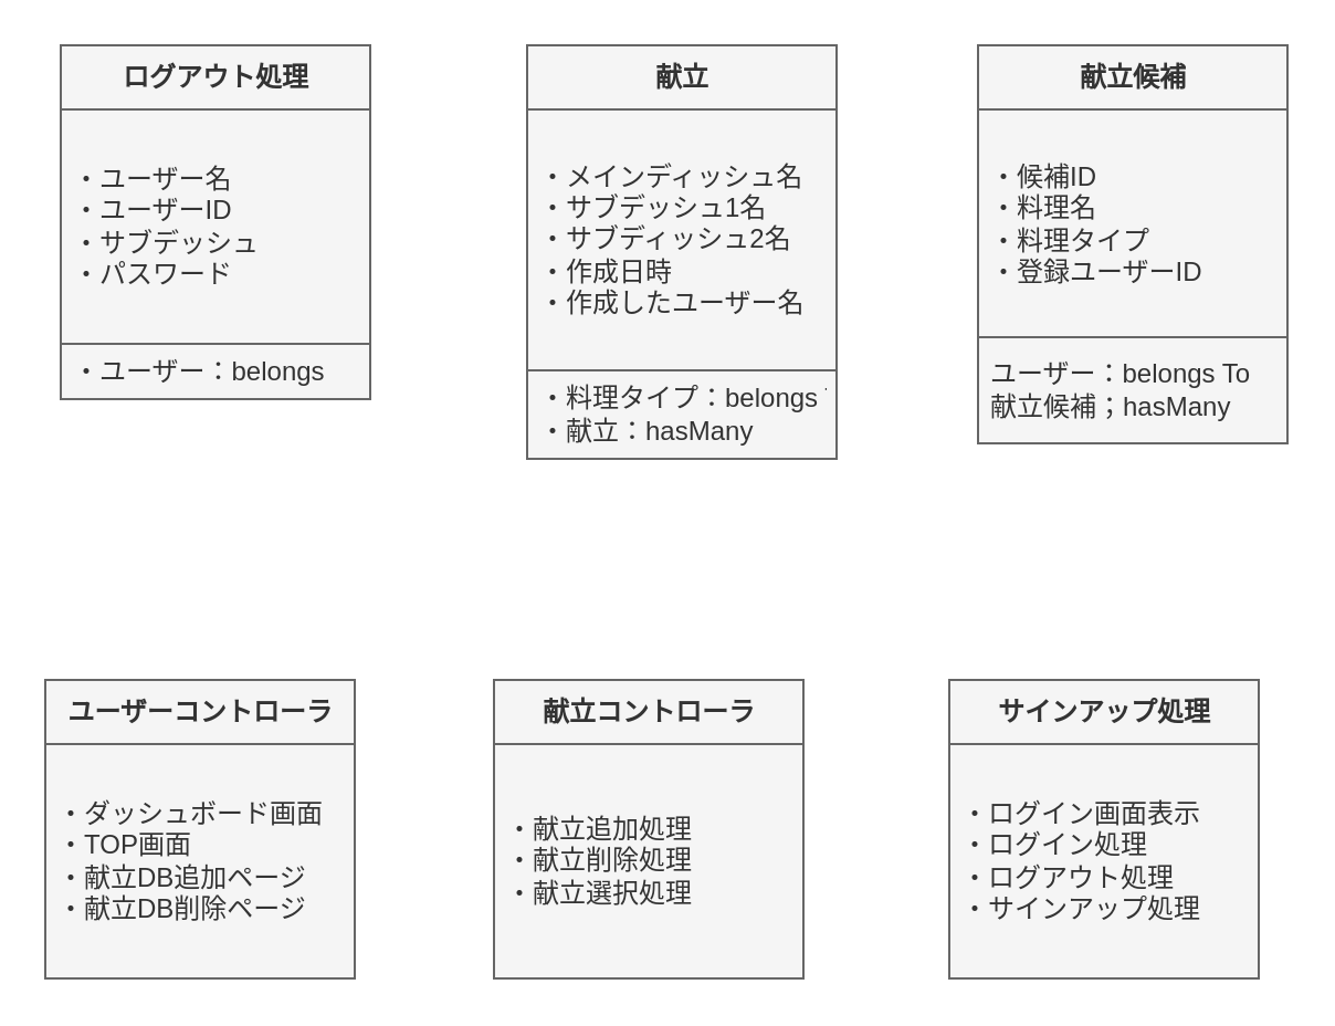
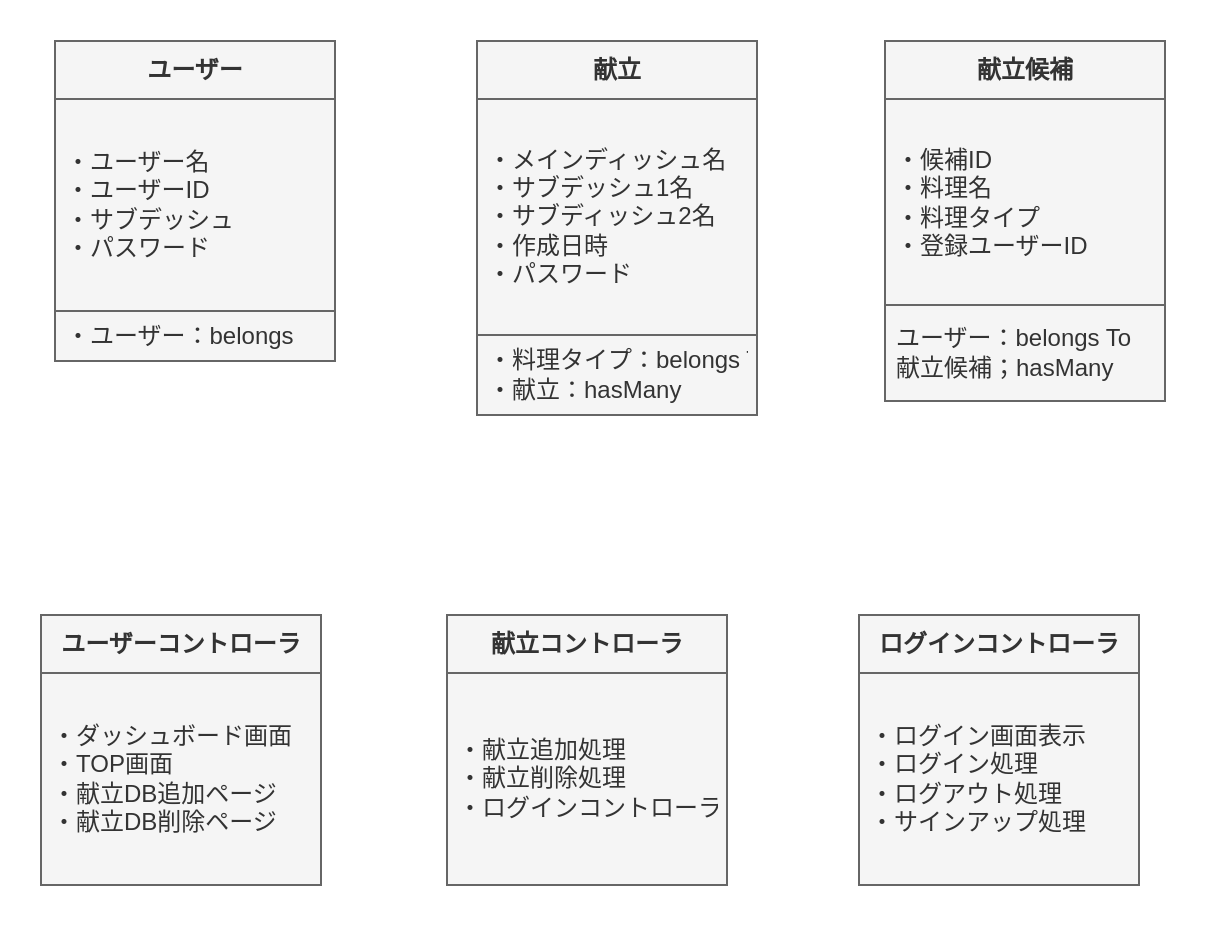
- <mxCell id="2" value="ログアウト処理" style="swimlane;fontStyle=1;align=center;verticalAlign=middle;childLayout=stackLayout;horizontal=1;startSize=29;horizontalStack=0;resizeParent=1;resizeParentMax=0;resizeLast=0;collapsible=0;marginBottom=0;html=1;fillColor=#f5f5f5;fontColor=#333333;strokeColor=#666666;" vertex="1" parent="1"><mxGeometry x="27" y="20" width="140" height="160" as="geometry" /></mxCell>
+ <mxCell id="2" value="ユーザー" style="swimlane;fontStyle=1;align=center;verticalAlign=middle;childLayout=stackLayout;horizontal=1;startSize=29;horizontalStack=0;resizeParent=1;resizeParentMax=0;resizeLast=0;collapsible=0;marginBottom=0;html=1;fillColor=#f5f5f5;fontColor=#333333;strokeColor=#666666;" vertex="1" parent="1"><mxGeometry x="27" y="20" width="140" height="160" as="geometry" /></mxCell>
- <mxCell id="6" value="・メインディッシュ名&lt;br&gt;・サブデッシュ1名&lt;br&gt;・サブディッシュ2名&lt;br&gt;・作成日時&lt;br&gt;・作成したユーザー名" style="text;html=1;strokeColor=#666666;fillColor=#f5f5f5;align=left;verticalAlign=middle;spacingLeft=4;spacingRight=4;overflow=hidden;rotatable=0;points=[[0,0.5],[1,0.5]];portConstraint=eastwest;fontColor=#333333;" vertex="1" parent="5"><mxGeometry y="29" width="140" height="118" as="geometry" /></mxCell>
+ <mxCell id="6" value="・メインディッシュ名&lt;br&gt;・サブデッシュ1名&lt;br&gt;・サブディッシュ2名&lt;br&gt;・作成日時&lt;br&gt;・パスワード" style="text;html=1;strokeColor=#666666;fillColor=#f5f5f5;align=left;verticalAlign=middle;spacingLeft=4;spacingRight=4;overflow=hidden;rotatable=0;points=[[0,0.5],[1,0.5]];portConstraint=eastwest;fontColor=#333333;" vertex="1" parent="5"><mxGeometry y="29" width="140" height="118" as="geometry" /></mxCell>
- <mxCell id="13" value="サインアップ処理" style="swimlane;fontStyle=1;align=center;verticalAlign=middle;childLayout=stackLayout;horizontal=1;startSize=29;horizontalStack=0;resizeParent=1;resizeParentMax=0;resizeLast=0;collapsible=0;marginBottom=0;html=1;fillColor=#f5f5f5;fontColor=#333333;strokeColor=#666666;" vertex="1" parent="1"><mxGeometry x="429" y="307" width="140" height="135" as="geometry" /></mxCell>
+ <mxCell id="13" value="ログインコントローラ" style="swimlane;fontStyle=1;align=center;verticalAlign=middle;childLayout=stackLayout;horizontal=1;startSize=29;horizontalStack=0;resizeParent=1;resizeParentMax=0;resizeLast=0;collapsible=0;marginBottom=0;html=1;fillColor=#f5f5f5;fontColor=#333333;strokeColor=#666666;" vertex="1" parent="1"><mxGeometry x="429" y="307" width="140" height="135" as="geometry" /></mxCell>
- <mxCell id="16" value="・献立追加処理&lt;br&gt;・献立削除処理&lt;br&gt;・献立選択処理" style="text;html=1;strokeColor=#666666;fillColor=#f5f5f5;align=left;verticalAlign=middle;spacingLeft=4;spacingRight=4;overflow=hidden;rotatable=0;points=[[0,0.5],[1,0.5]];portConstraint=eastwest;fontColor=#333333;" vertex="1" parent="15"><mxGeometry y="29" width="140" height="106" as="geometry" /></mxCell>
+ <mxCell id="16" value="・献立追加処理&lt;br&gt;・献立削除処理&lt;br&gt;・ログインコントローラ" style="text;html=1;strokeColor=#666666;fillColor=#f5f5f5;align=left;verticalAlign=middle;spacingLeft=4;spacingRight=4;overflow=hidden;rotatable=0;points=[[0,0.5],[1,0.5]];portConstraint=eastwest;fontColor=#333333;" vertex="1" parent="15"><mxGeometry y="29" width="140" height="106" as="geometry" /></mxCell>
